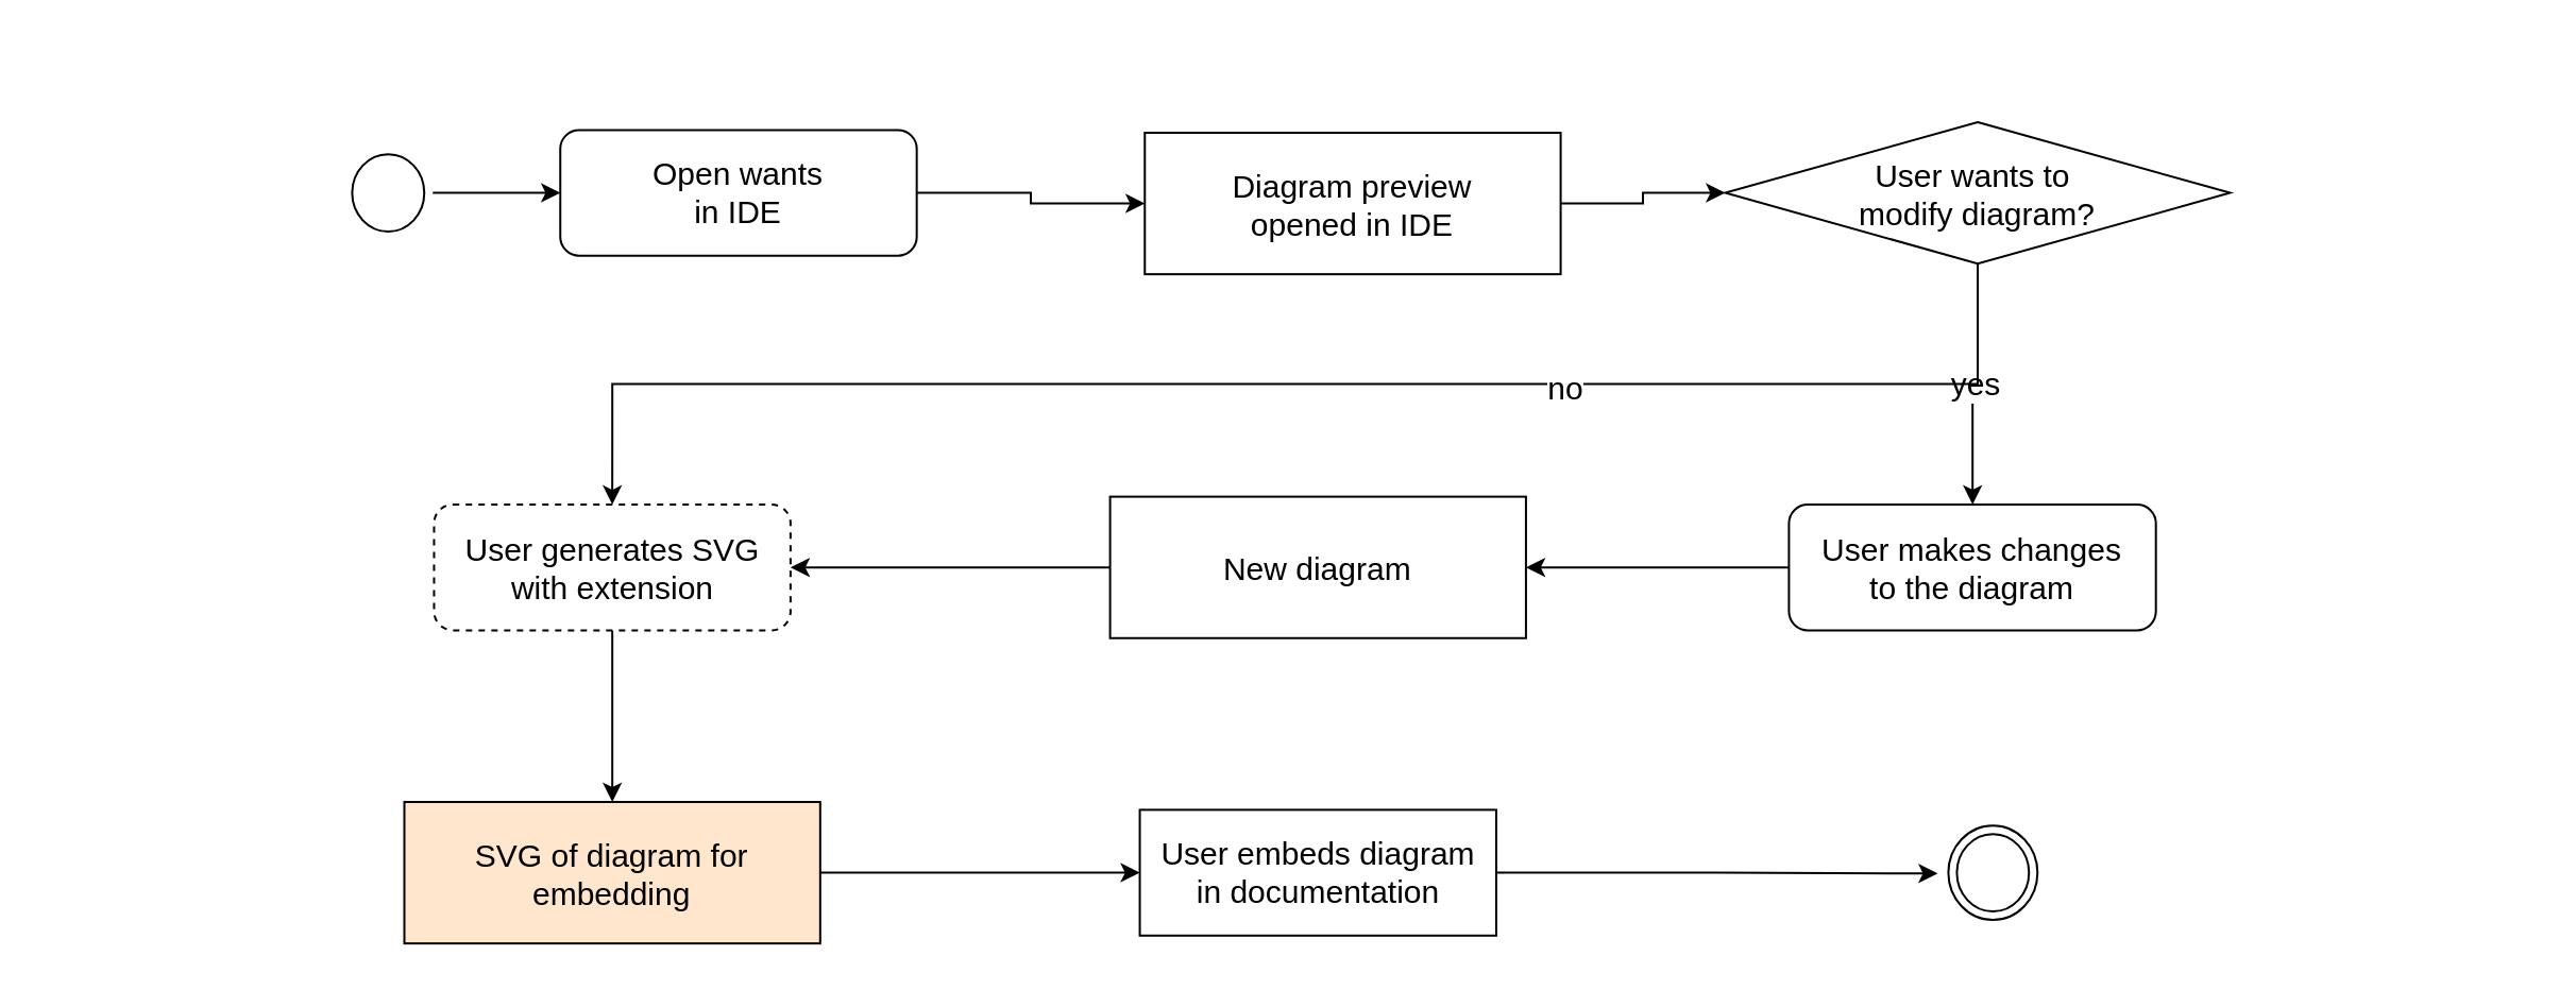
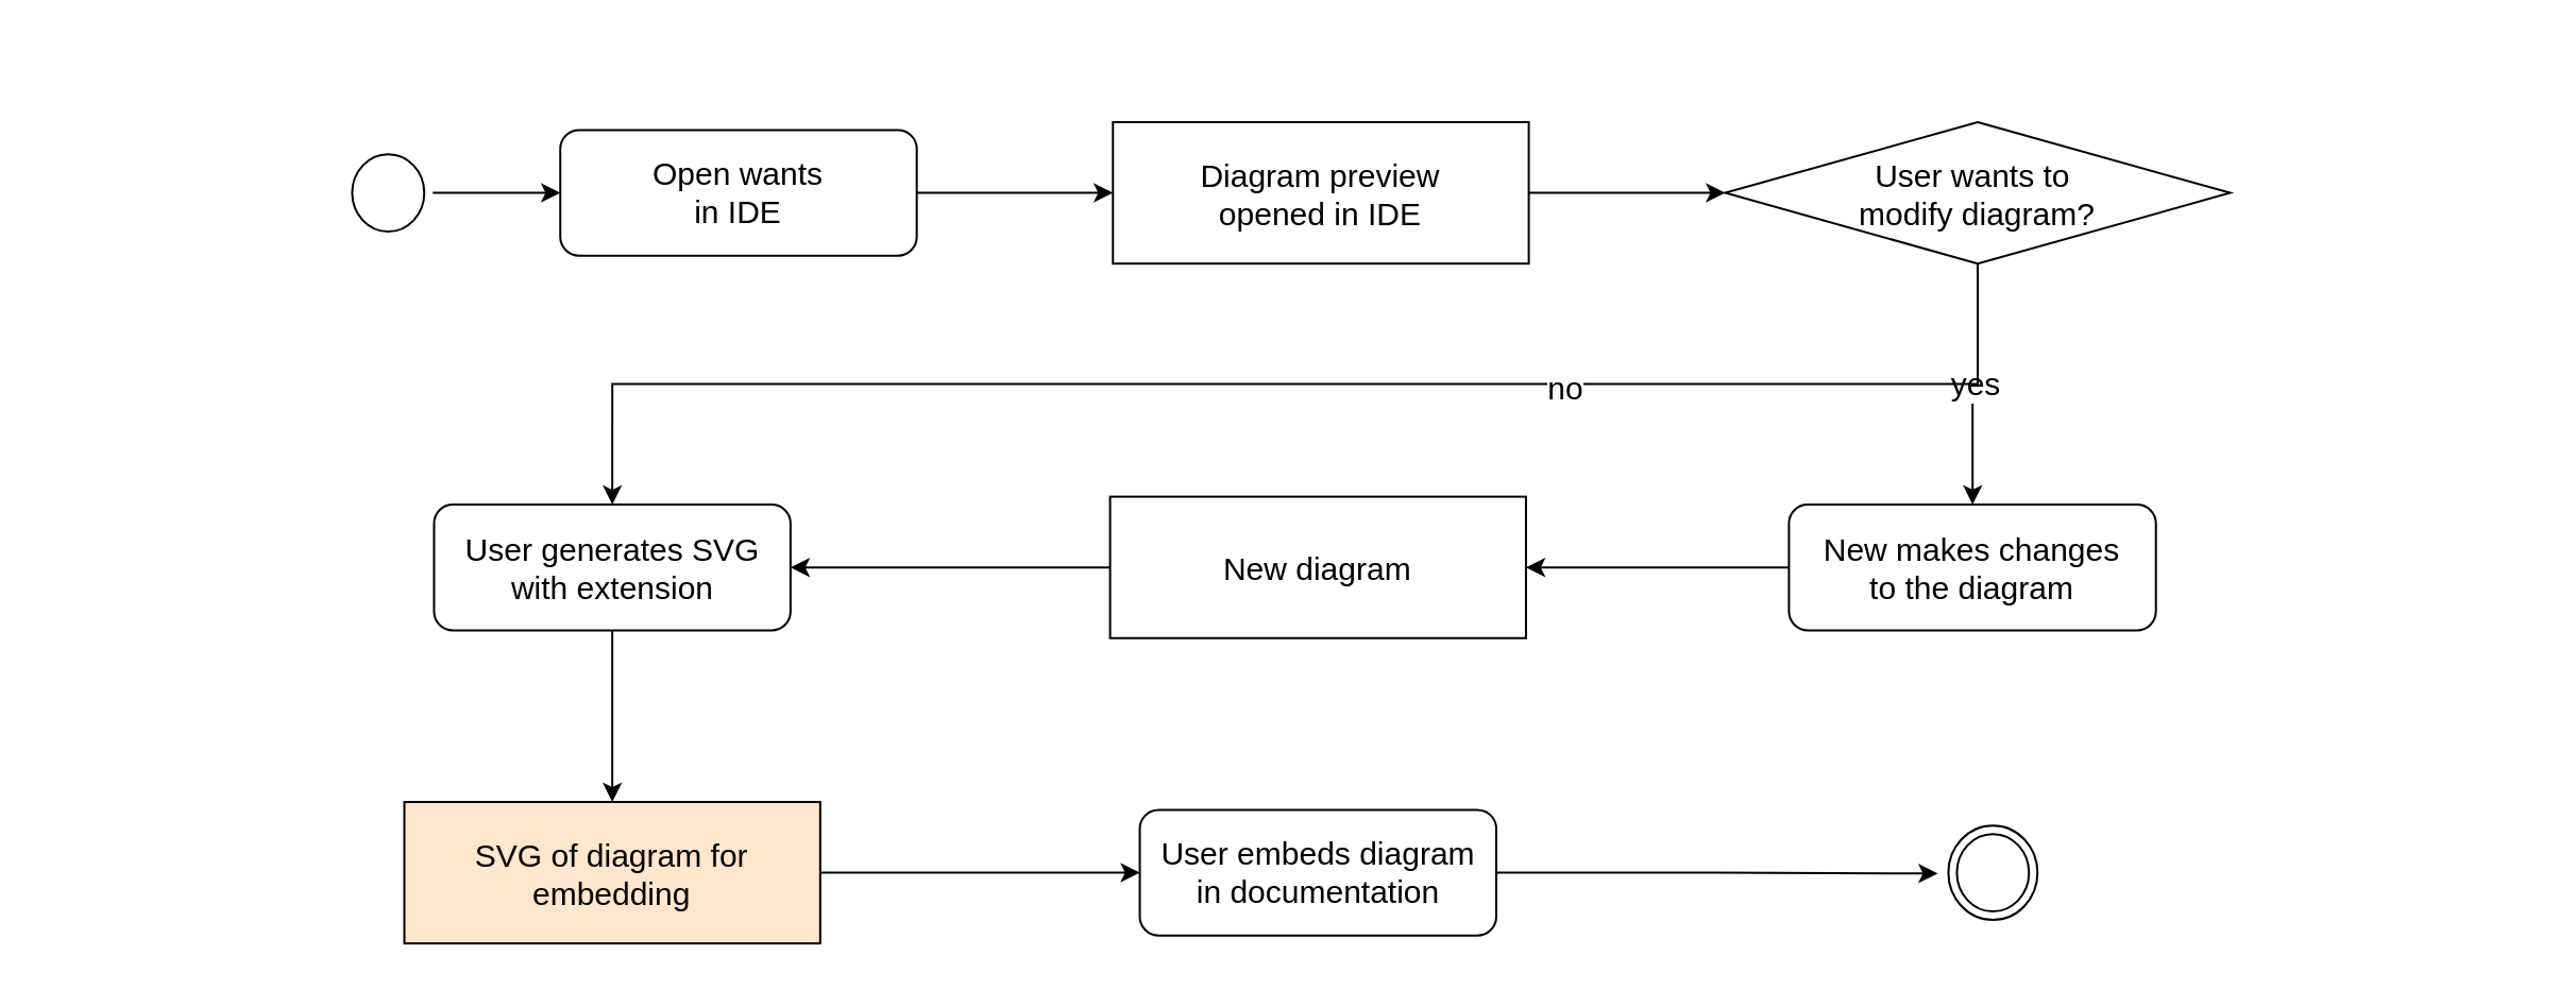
- <mxCell id="6" value="Diagram preview&#10;opened in IDE" style="fontSize=15;" parent="2" vertex="1"><mxGeometry x="518.125" y="42" width="195.663" height="66.585" as="geometry" /></mxCell>
+ <mxCell id="6" value="Diagram preview&#10;opened in IDE" style="fontSize=15;" parent="2" vertex="1"><mxGeometry x="503.125" y="37" width="195.663" height="66.585" as="geometry" /></mxCell>
- <mxCell id="14" value="&lt;span style=&quot;font-size: 15px;&quot;&gt;User generates SVG&lt;/span&gt;&lt;div&gt;&lt;span style=&quot;font-size: 15px;&quot;&gt;with extension&lt;/span&gt;&lt;/div&gt;" style="rounded=1;whiteSpace=wrap;html=1;dashed=1;" parent="1" vertex="1"><mxGeometry x="203.73" y="237.007" width="167.711" height="59.186" as="geometry" /></mxCell>
+ <mxCell id="14" value="&lt;span style=&quot;font-size: 15px;&quot;&gt;User generates SVG&lt;/span&gt;&lt;div&gt;&lt;span style=&quot;font-size: 15px;&quot;&gt;with extension&lt;/span&gt;&lt;/div&gt;" style="rounded=1;whiteSpace=wrap;html=1;" parent="1" vertex="1"><mxGeometry x="203.73" y="237.007" width="167.711" height="59.186" as="geometry" /></mxCell>
- <mxCell id="20" value="&lt;span style=&quot;font-size: 15px;&quot;&gt;User makes changes&lt;/span&gt;&lt;div&gt;&lt;span style=&quot;font-size: 15px;&quot;&gt;to the diagram&lt;/span&gt;&lt;/div&gt;" style="rounded=1;whiteSpace=wrap;html=1;" parent="1" vertex="1"><mxGeometry x="841.2" y="237" width="172.65" height="59.19" as="geometry" /></mxCell>
+ <mxCell id="20" value="&lt;span style=&quot;font-size: 15px;&quot;&gt;New makes changes&lt;/span&gt;&lt;div&gt;&lt;span style=&quot;font-size: 15px;&quot;&gt;to the diagram&lt;/span&gt;&lt;/div&gt;" style="rounded=1;whiteSpace=wrap;html=1;" parent="1" vertex="1"><mxGeometry x="841.2" y="237" width="172.65" height="59.19" as="geometry" /></mxCell>
- <mxCell id="18" value="&lt;span style=&quot;font-size: 15px;&quot;&gt;User embeds diagram&lt;/span&gt;&lt;div&gt;&lt;span style=&quot;font-size: 15px;&quot;&gt;in documentation&lt;/span&gt;&lt;/div&gt;" style="whiteSpace=wrap;html=1;rounded=0;" parent="1" vertex="1"><mxGeometry x="535.78" y="380.697" width="167.711" height="59.186" as="geometry" /></mxCell>
+ <mxCell id="18" value="&lt;span style=&quot;font-size: 15px;&quot;&gt;User embeds diagram&lt;/span&gt;&lt;div&gt;&lt;span style=&quot;font-size: 15px;&quot;&gt;in documentation&lt;/span&gt;&lt;/div&gt;" style="rounded=1;whiteSpace=wrap;html=1;" parent="1" vertex="1"><mxGeometry x="535.78" y="380.697" width="167.711" height="59.186" as="geometry" /></mxCell>
